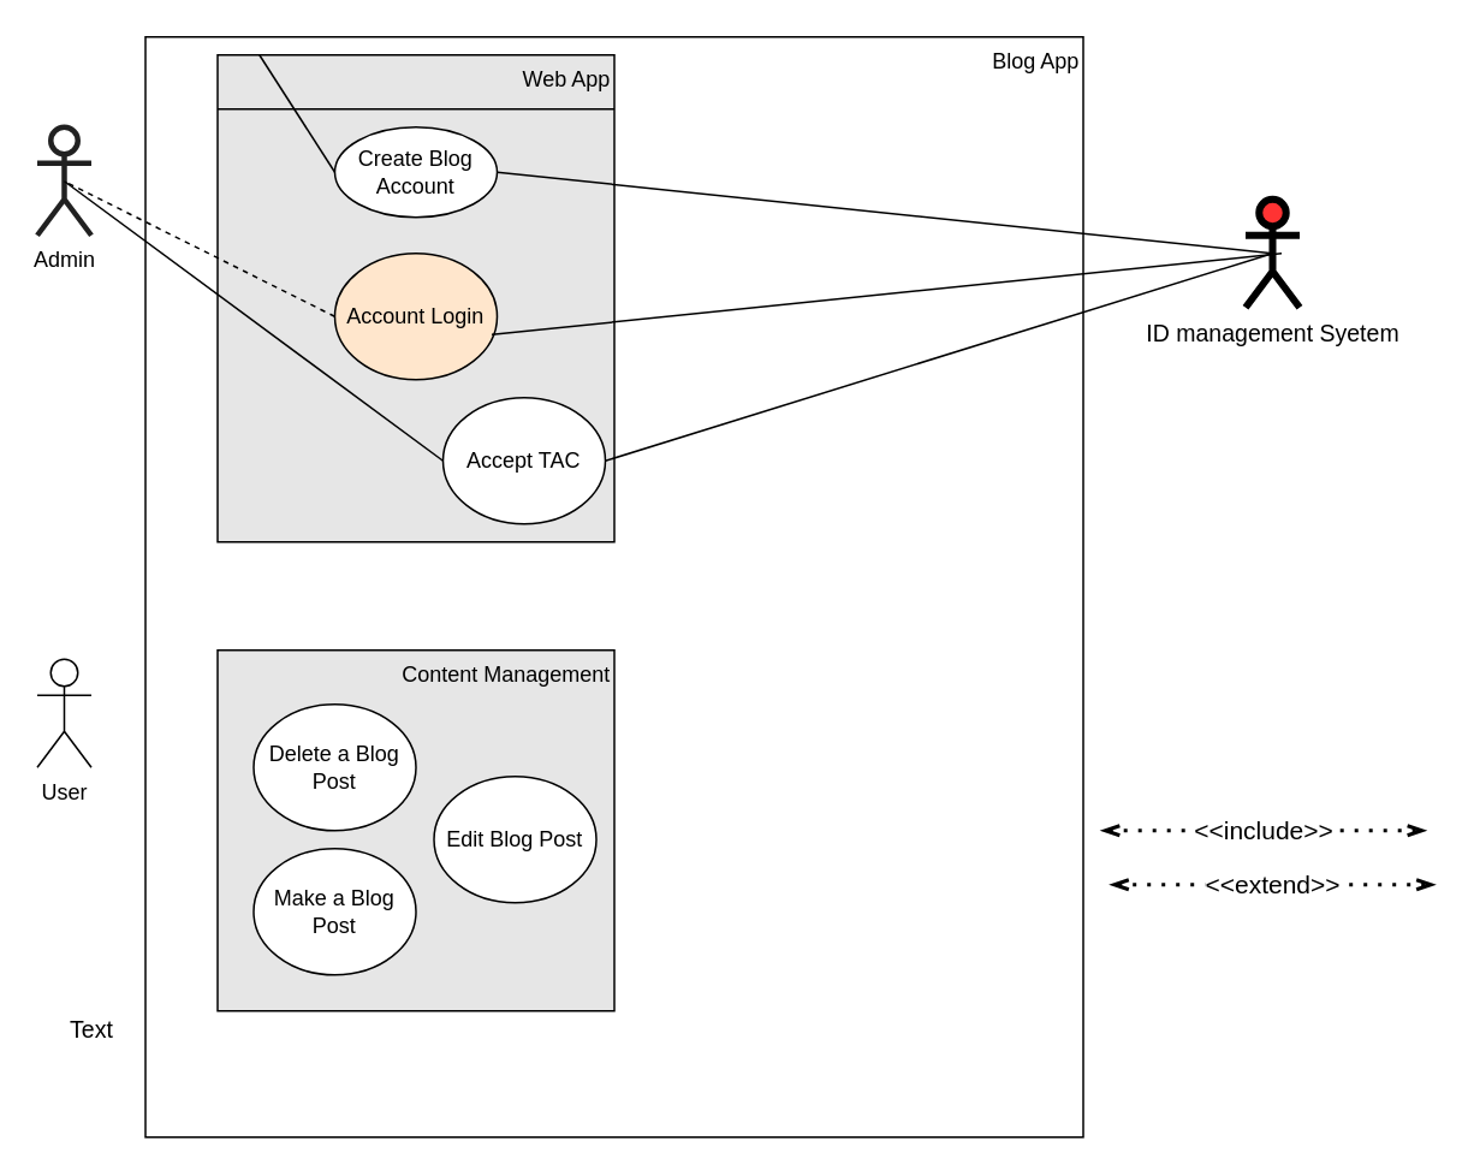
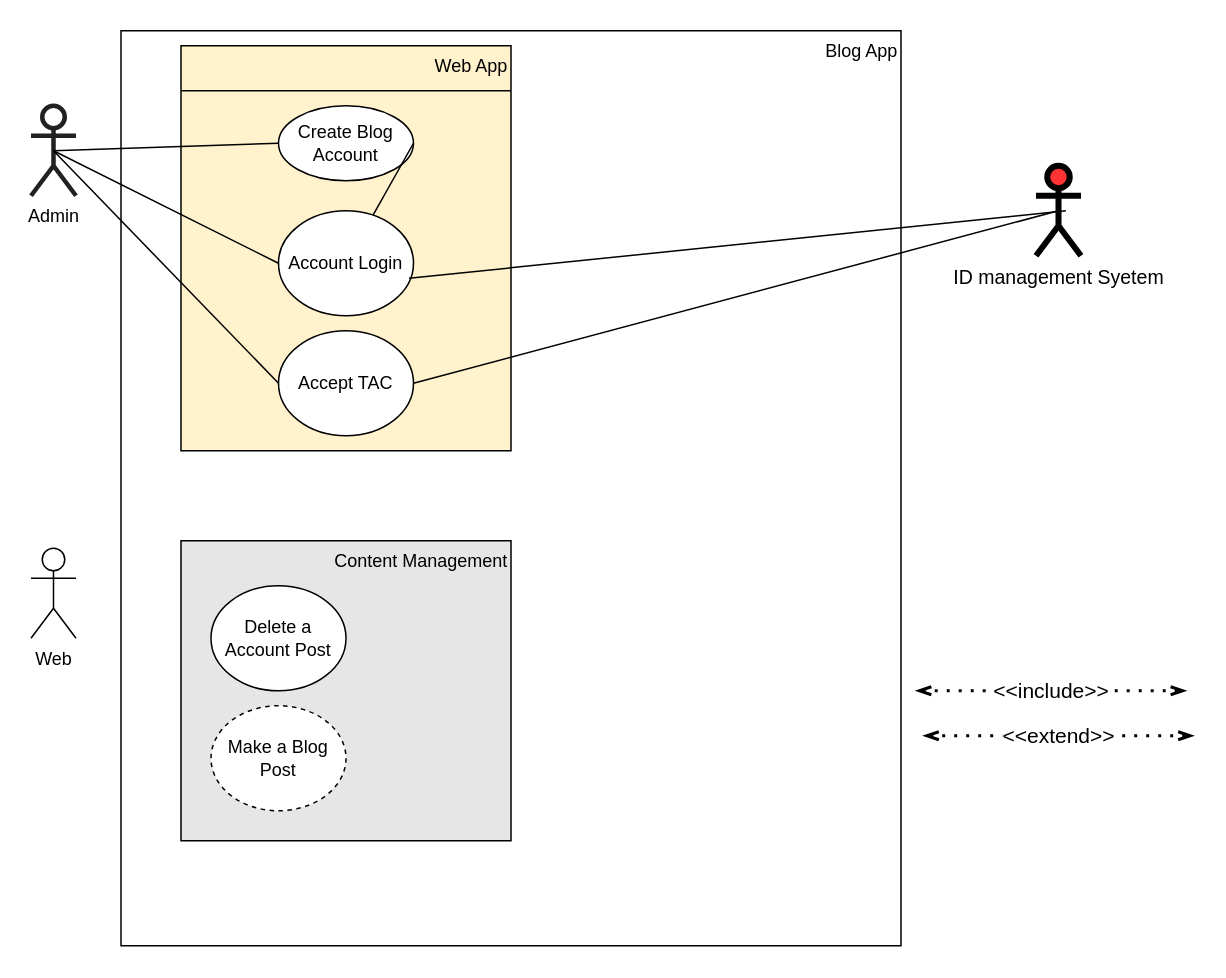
- <mxCell id="5" value="Web App" style="rounded=0;whiteSpace=wrap;html=1;shadow=0;sketch=0;strokeColor=#000000;strokeWidth=1;gradientDirection=south;align=right;verticalAlign=top;fillColor=#E6E6E6;" parent="4" vertex="1"><mxGeometry width="220" height="270" as="geometry" /></mxCell>
+ <mxCell id="5" value="Web App" style="rounded=0;whiteSpace=wrap;html=1;shadow=0;sketch=0;strokeColor=#000000;strokeWidth=1;gradientDirection=south;align=right;verticalAlign=top;fillColor=#fff2cc;" parent="4" vertex="1"><mxGeometry width="220" height="270" as="geometry" /></mxCell>
- <mxCell id="14" value="" style="endArrow=none;html=1;exitX=0;exitY=0.5;exitDx=0;exitDy=0;" parent="1" source="9" target="5" edge="1"><mxGeometry width="50" height="50" relative="1" as="geometry"><mxPoint x="-10" y="150" as="sourcePoint" /><mxPoint x="40" y="100" as="targetPoint" /></mxGeometry></mxCell>
+ <mxCell id="14" value="" style="endArrow=none;html=1;entryX=0.5;entryY=0.5;entryDx=0;entryDy=0;entryPerimeter=0;exitX=0;exitY=0.5;exitDx=0;exitDy=0;" parent="1" source="9" target="12" edge="1"><mxGeometry width="50" height="50" relative="1" as="geometry"><mxPoint x="-10" y="150" as="sourcePoint" /><mxPoint x="40" y="100" as="targetPoint" /></mxGeometry></mxCell>
- <mxCell id="22" value="" style="endArrow=none;html=1;entryX=0.5;entryY=0.5;entryDx=0;entryDy=0;entryPerimeter=0;exitX=1;exitY=0.5;exitDx=0;exitDy=0;" edge="1" parent="1" source="9" target="18"><mxGeometry width="50" height="50" relative="1" as="geometry"><mxPoint x="195" y="112.5" as="sourcePoint" /><mxPoint x="45" y="110" as="targetPoint" /></mxGeometry></mxCell>
+ <mxCell id="22" value="" style="endArrow=none;html=1;exitX=1;exitY=0.5;exitDx=0;exitDy=0;" edge="1" parent="1" source="9" target="8"><mxGeometry width="50" height="50" relative="1" as="geometry"><mxPoint x="195" y="112.5" as="sourcePoint" /><mxPoint x="45" y="110" as="targetPoint" /></mxGeometry></mxCell>
- <mxCell id="15" value="" style="endArrow=none;html=1;exitX=0;exitY=0.5;exitDx=0;exitDy=0;entryX=0.5;entryY=0.5;entryDx=0;entryDy=0;entryPerimeter=0;dashed=1;" parent="1" source="8" target="12" edge="1"><mxGeometry width="50" height="50" relative="1" as="geometry"><mxPoint x="140" y="102.5" as="sourcePoint" /><mxPoint x="35" y="200" as="targetPoint" /></mxGeometry></mxCell>
+ <mxCell id="15" value="" style="endArrow=none;html=1;exitX=0;exitY=0.5;exitDx=0;exitDy=0;entryX=0.5;entryY=0.5;entryDx=0;entryDy=0;entryPerimeter=0;" parent="1" source="8" target="12" edge="1"><mxGeometry width="50" height="50" relative="1" as="geometry"><mxPoint x="140" y="102.5" as="sourcePoint" /><mxPoint x="35" y="200" as="targetPoint" /></mxGeometry></mxCell>
- <mxCell id="8" value="Account Login" style="ellipse;whiteSpace=wrap;html=1;fillColor=#ffe6cc;" parent="4" vertex="1"><mxGeometry x="65" y="110" width="90" height="70" as="geometry" /></mxCell>
+ <mxCell id="8" value="Account Login" style="ellipse;whiteSpace=wrap;html=1;" parent="4" vertex="1"><mxGeometry x="65" y="110" width="90" height="70" as="geometry" /></mxCell>
- <mxCell id="7" value="Accept TAC" style="ellipse;whiteSpace=wrap;html=1;" parent="4" vertex="1"><mxGeometry x="125" y="190" width="90" height="70" as="geometry" /></mxCell>
+ <mxCell id="7" value="Accept TAC" style="ellipse;whiteSpace=wrap;html=1;" parent="4" vertex="1"><mxGeometry x="65" y="190" width="90" height="70" as="geometry" /></mxCell>
- <mxCell id="13" value="Delete a Blog Post" style="ellipse;whiteSpace=wrap;html=1;" parent="1" vertex="1"><mxGeometry x="140" y="390" width="90" height="70" as="geometry" /></mxCell>
+ <mxCell id="13" value="Delete a Account Post" style="ellipse;whiteSpace=wrap;html=1;" parent="1" vertex="1"><mxGeometry x="140" y="390" width="90" height="70" as="geometry" /></mxCell>
- <mxCell id="10" value="User" style="shape=umlActor;verticalLabelPosition=bottom;verticalAlign=top;html=1;outlineConnect=0;" parent="1" vertex="1"><mxGeometry x="20" y="365" width="30" height="60" as="geometry" /></mxCell>
+ <mxCell id="10" value="Web" style="shape=umlActor;verticalLabelPosition=bottom;verticalAlign=top;html=1;outlineConnect=0;" parent="1" vertex="1"><mxGeometry x="20" y="365" width="30" height="60" as="geometry" /></mxCell>
- <mxCell id="17" value="Edit Blog Post" style="ellipse;whiteSpace=wrap;html=1;" parent="1" vertex="1"><mxGeometry x="240" y="430" width="90" height="70" as="geometry" /></mxCell>
- <mxCell id="11" value="Make a Blog Post" style="ellipse;whiteSpace=wrap;html=1;" parent="1" vertex="1"><mxGeometry x="140" y="470" width="90" height="70" as="geometry" /></mxCell>
+ <mxCell id="11" value="Make a Blog Post" style="ellipse;whiteSpace=wrap;html=1;dashed=1;" parent="1" vertex="1"><mxGeometry x="140" y="470" width="90" height="70" as="geometry" /></mxCell>
- <mxCell id="19" value="Text" style="text;html=1;align=center;verticalAlign=middle;resizable=0;points=[];autosize=1;strokeColor=none;fillColor=none;fontSize=13;" vertex="1" parent="1"><mxGeometry x="30" y="560" width="40" height="20" as="geometry" /></mxCell>
